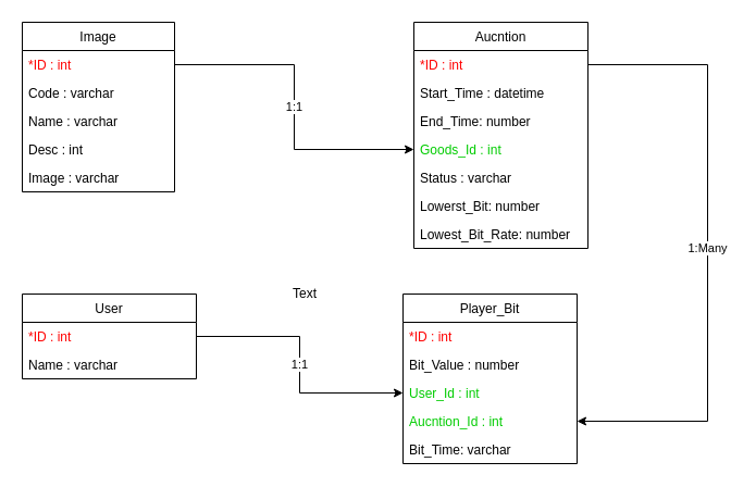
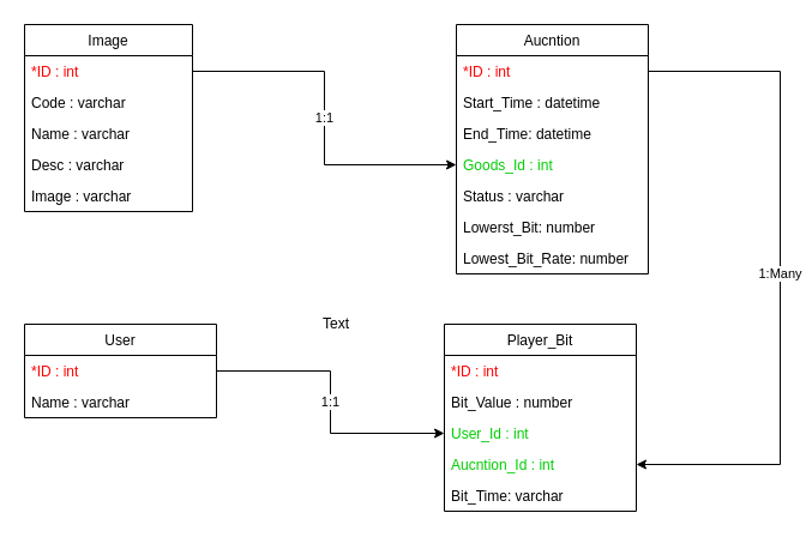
- <mxCell id="11" value="End_Time: number" style="text;strokeColor=none;fillColor=none;align=left;verticalAlign=top;spacingLeft=4;spacingRight=4;overflow=hidden;rotatable=0;points=[[0,0.5],[1,0.5]];portConstraint=eastwest;" vertex="1" parent="8"><mxGeometry y="78" width="160" height="26" as="geometry" /></mxCell>
+ <mxCell id="11" value="End_Time: datetime" style="text;strokeColor=none;fillColor=none;align=left;verticalAlign=top;spacingLeft=4;spacingRight=4;overflow=hidden;rotatable=0;points=[[0,0.5],[1,0.5]];portConstraint=eastwest;" vertex="1" parent="8"><mxGeometry y="78" width="160" height="26" as="geometry" /></mxCell>
- <mxCell id="6" value="Desc : int" style="text;strokeColor=none;fillColor=none;align=left;verticalAlign=top;spacingLeft=4;spacingRight=4;overflow=hidden;rotatable=0;points=[[0,0.5],[1,0.5]];portConstraint=eastwest;" vertex="1" parent="2"><mxGeometry y="104" width="140" height="26" as="geometry" /></mxCell>
+ <mxCell id="6" value="Desc : varchar" style="text;strokeColor=none;fillColor=none;align=left;verticalAlign=top;spacingLeft=4;spacingRight=4;overflow=hidden;rotatable=0;points=[[0,0.5],[1,0.5]];portConstraint=eastwest;" vertex="1" parent="2"><mxGeometry y="104" width="140" height="26" as="geometry" /></mxCell>
